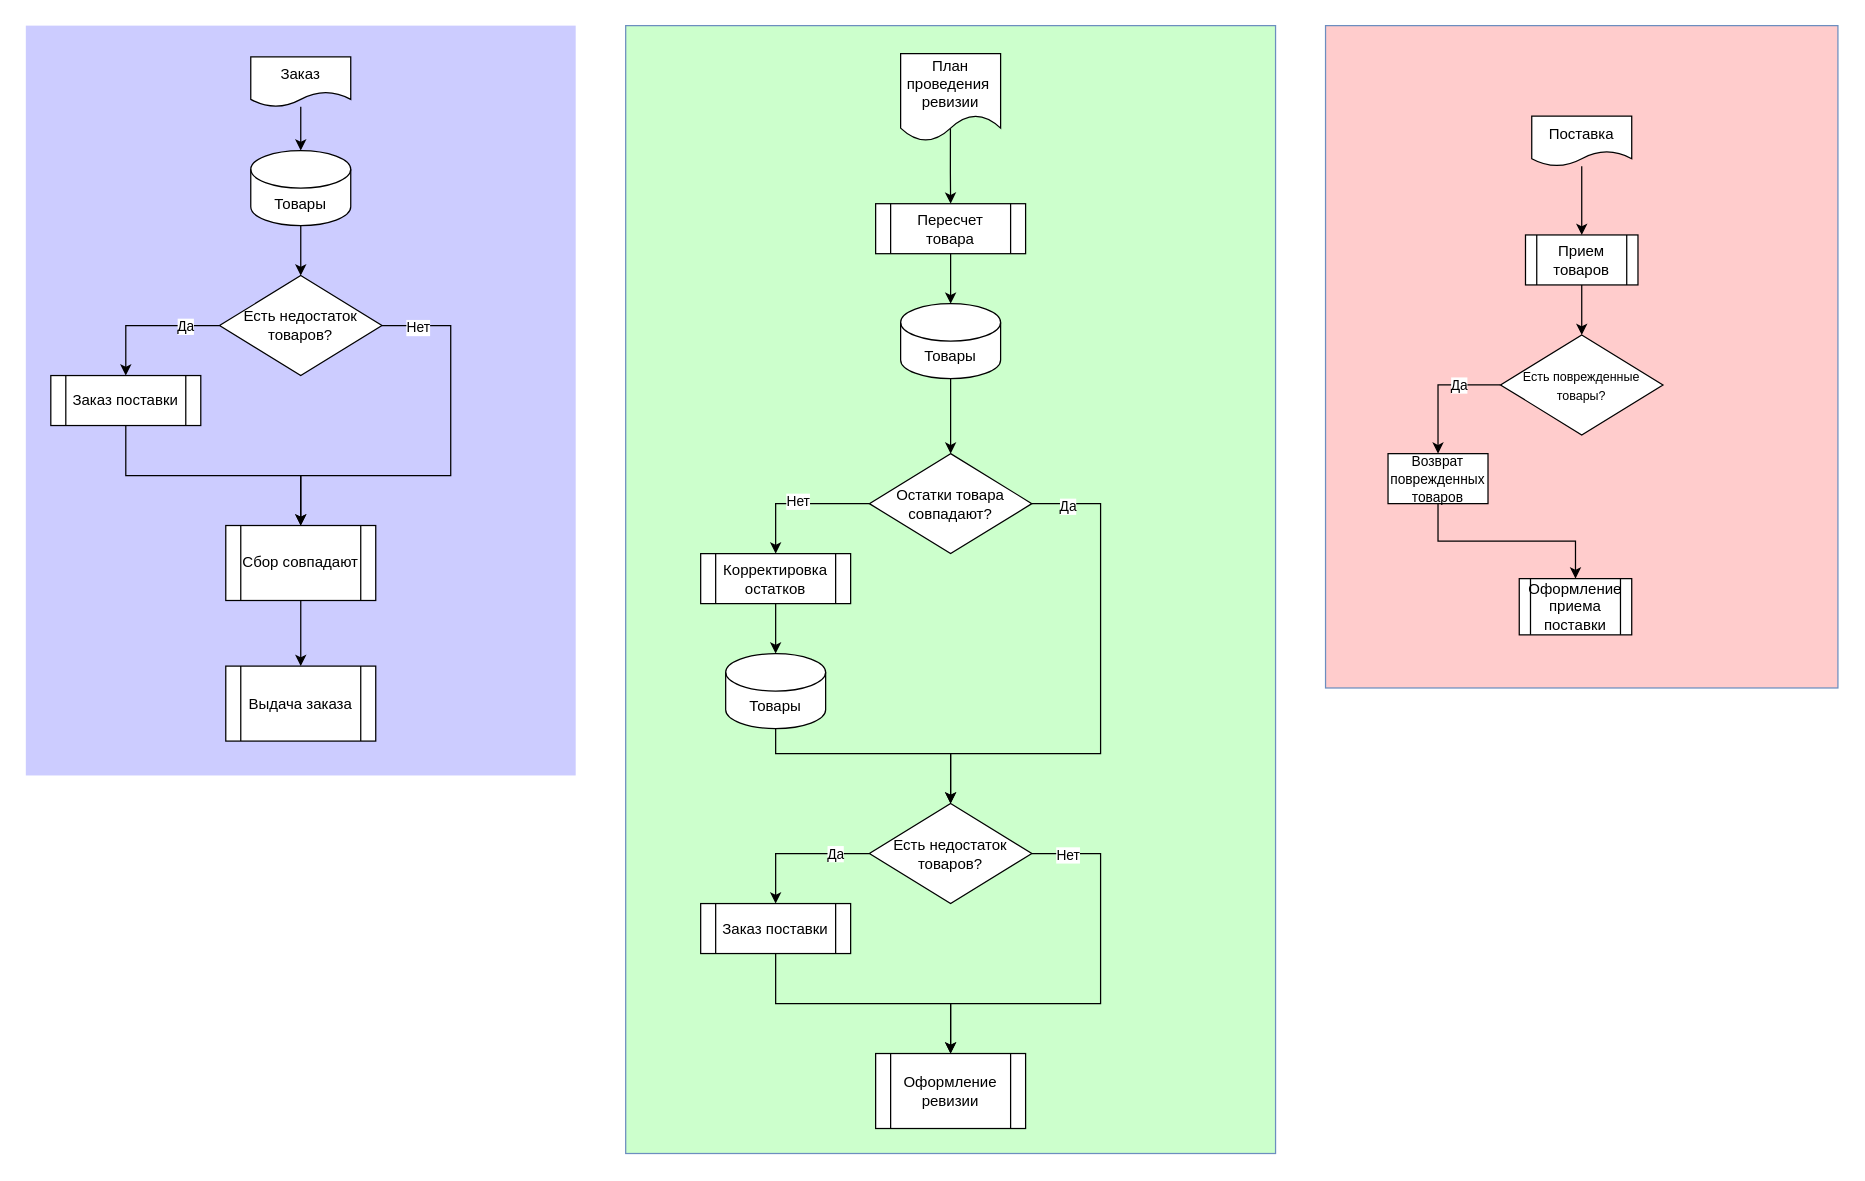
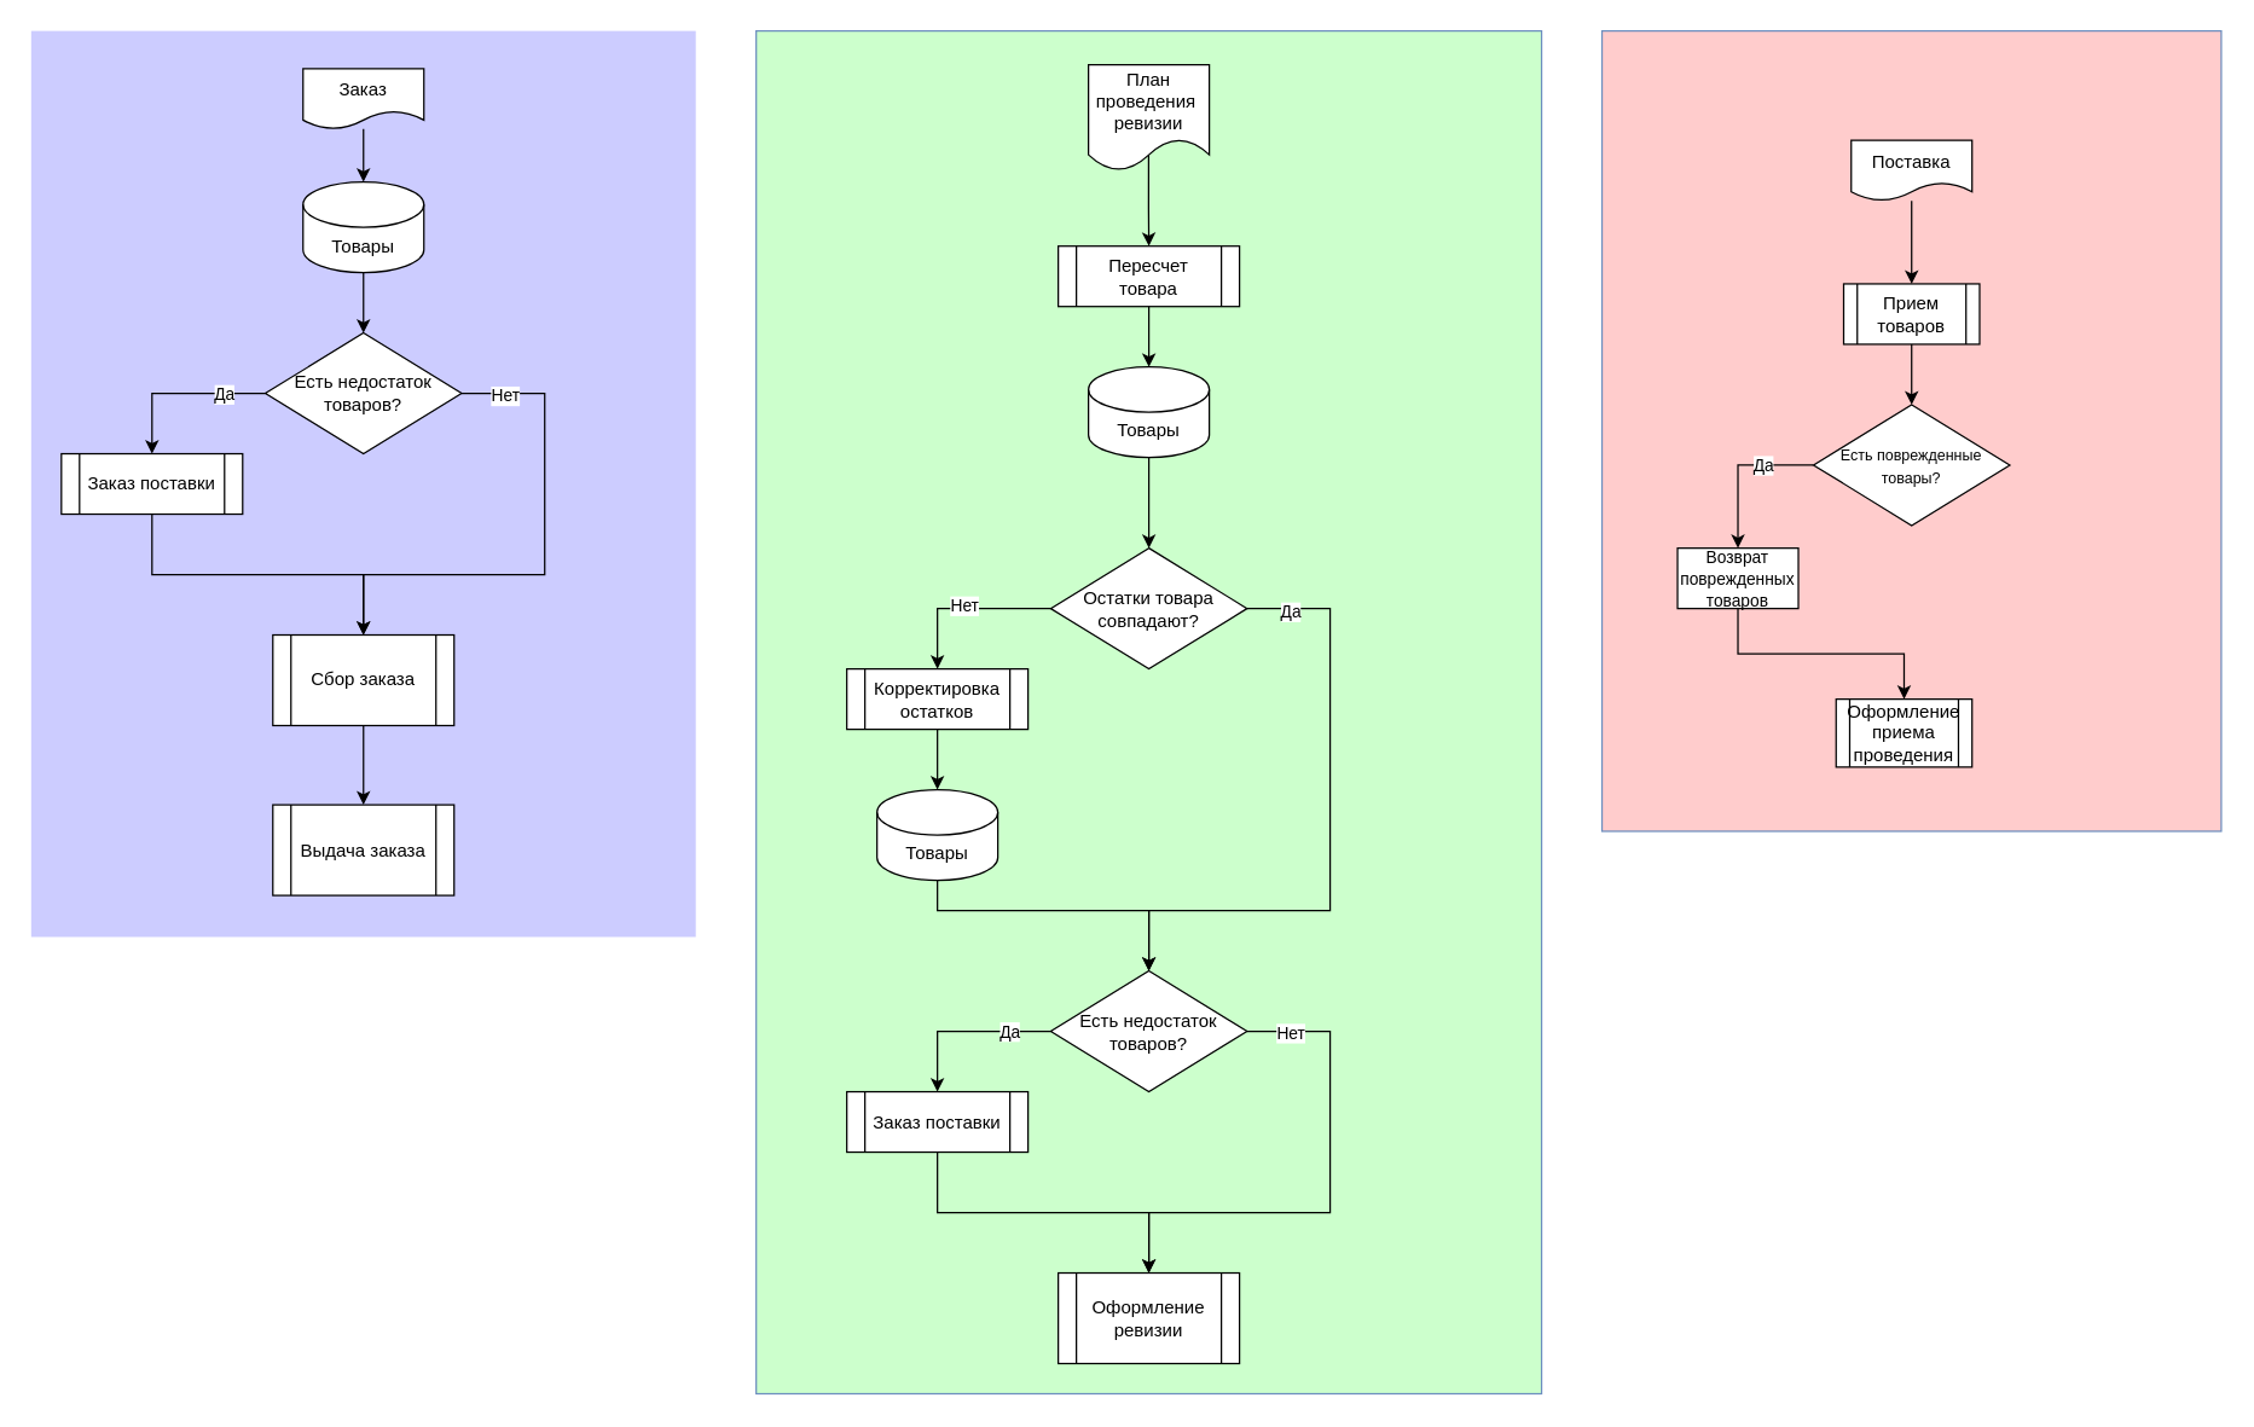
- <mxCell id="32" value="Сбор совпадают" style="shape=process;whiteSpace=wrap;html=1;backgroundOutline=1;" vertex="1" parent="1"><mxGeometry x="180" y="420" width="120" height="60" as="geometry" /></mxCell>
+ <mxCell id="32" value="Сбор заказа" style="shape=process;whiteSpace=wrap;html=1;backgroundOutline=1;" vertex="1" parent="1"><mxGeometry x="180" y="420" width="120" height="60" as="geometry" /></mxCell>
- <mxCell id="50" value="Оформление приема поставки" style="shape=process;whiteSpace=wrap;html=1;backgroundOutline=1;" vertex="1" parent="1"><mxGeometry x="1215" y="462.5" width="90" height="45" as="geometry" /></mxCell>
+ <mxCell id="50" value="Оформление приема проведения" style="shape=process;whiteSpace=wrap;html=1;backgroundOutline=1;" vertex="1" parent="1"><mxGeometry x="1215" y="462.5" width="90" height="45" as="geometry" /></mxCell>
